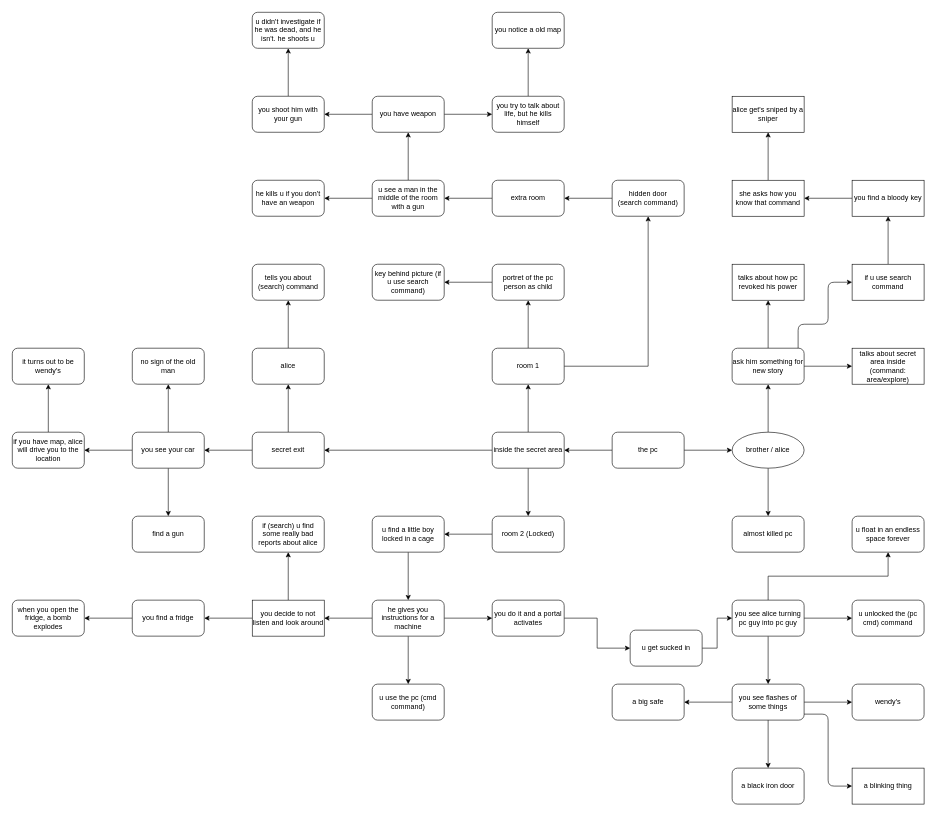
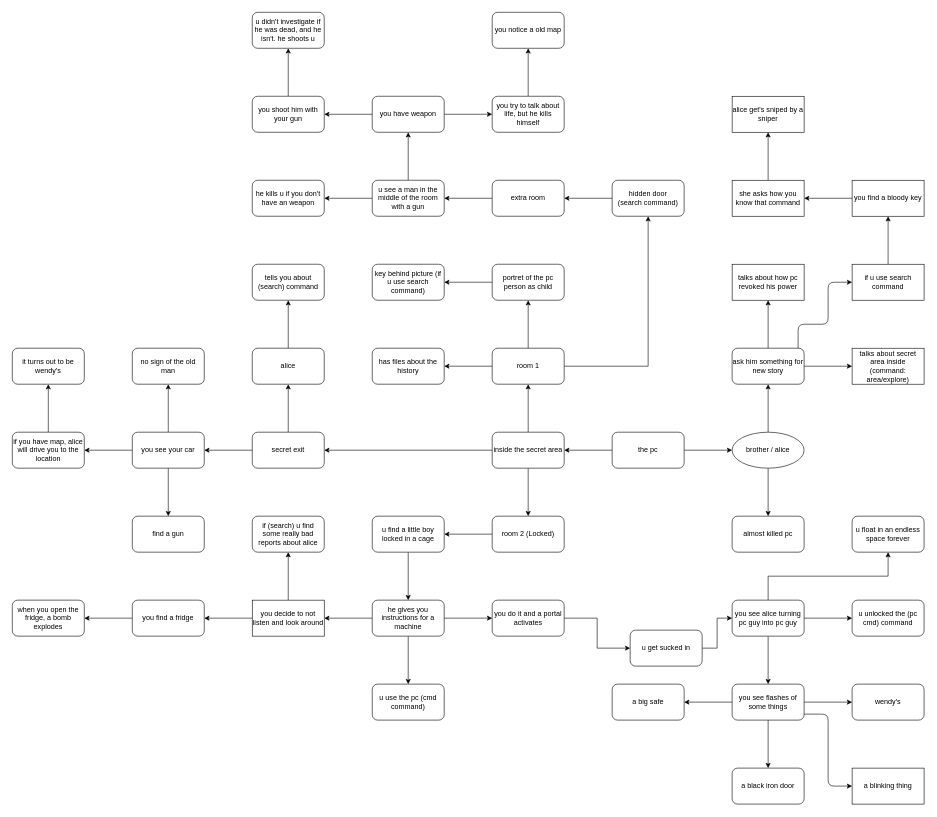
+ <mxCell id="27" value="has files about the history" style="whiteSpace=wrap;html=1;rounded=1;" vertex="1" parent="1"><mxGeometry x="620" y="580" width="120" height="60" as="geometry" /></mxCell>
+ <mxCell id="18" value="" style="edgeStyle=orthogonalEdgeStyle;rounded=0;orthogonalLoop=1;jettySize=auto;html=1;" edge="1" parent="1" source="21" target="27"><mxGeometry relative="1" as="geometry" /></mxCell>
